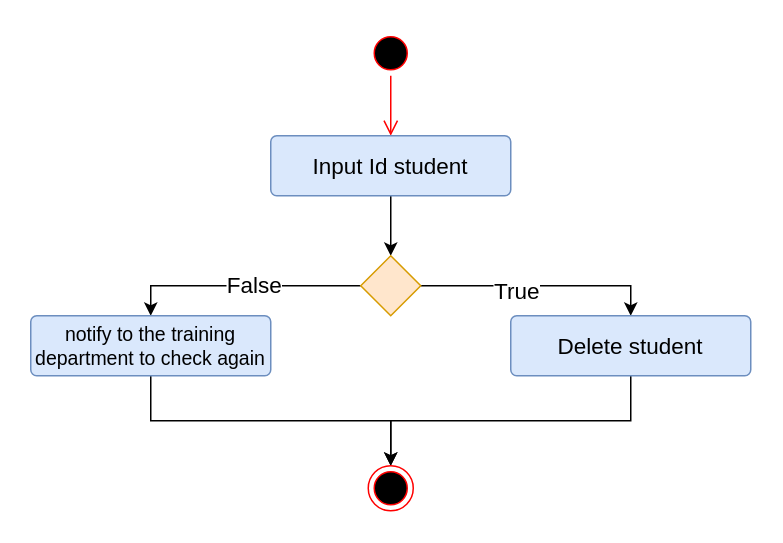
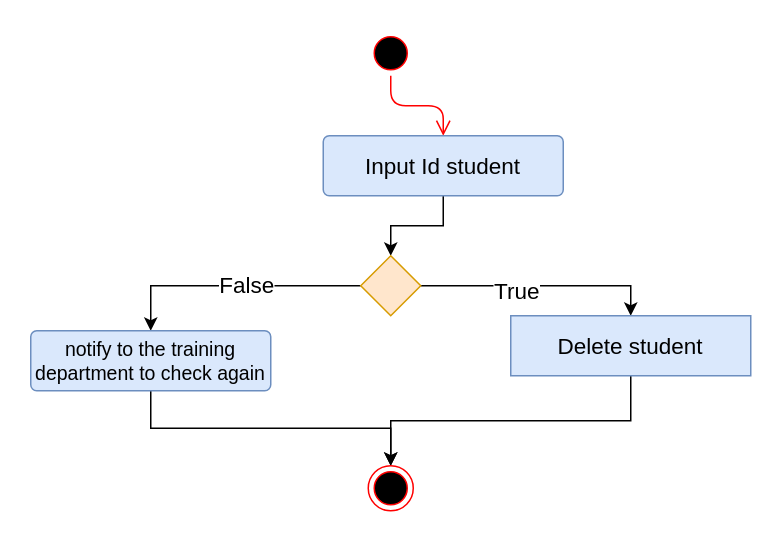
- <mxCell id="5" value="&lt;span style=&quot;font-size: 15px&quot;&gt;Input Id student&lt;/span&gt;" style="rounded=1;arcSize=10;whiteSpace=wrap;html=1;align=center;fillColor=#dae8fc;strokeColor=#6c8ebf;" vertex="1" parent="1"><mxGeometry x="180" y="90" width="160" height="40" as="geometry" /></mxCell>
+ <mxCell id="5" value="&lt;span style=&quot;font-size: 15px&quot;&gt;Input Id student&lt;/span&gt;" style="rounded=1;arcSize=10;whiteSpace=wrap;html=1;align=center;fillColor=#dae8fc;strokeColor=#6c8ebf;" vertex="1" parent="1"><mxGeometry x="215" y="90" width="160" height="40" as="geometry" /></mxCell>
- <mxCell id="14" value="&lt;font style=&quot;font-size: 13px&quot;&gt;notify to the training department to check again&lt;/font&gt;" style="rounded=1;arcSize=10;whiteSpace=wrap;html=1;align=center;fillColor=#dae8fc;strokeColor=#6c8ebf;" vertex="1" parent="1"><mxGeometry x="20" y="210" width="160" height="40" as="geometry" /></mxCell>
+ <mxCell id="14" value="&lt;font style=&quot;font-size: 13px&quot;&gt;notify to the training department to check again&lt;/font&gt;" style="rounded=1;arcSize=10;whiteSpace=wrap;html=1;align=center;fillColor=#dae8fc;strokeColor=#6c8ebf;" vertex="1" parent="1"><mxGeometry x="20" y="220" width="160" height="40" as="geometry" /></mxCell>
- <mxCell id="12" value="&lt;span style=&quot;font-size: 15px&quot;&gt;Delete student&lt;/span&gt;" style="rounded=1;arcSize=10;whiteSpace=wrap;html=1;align=center;fillColor=#dae8fc;strokeColor=#6c8ebf;" vertex="1" parent="1"><mxGeometry x="340" y="210" width="160" height="40" as="geometry" /></mxCell>
+ <mxCell id="12" value="&lt;span style=&quot;font-size: 15px&quot;&gt;Delete student&lt;/span&gt;" style="arcSize=10;whiteSpace=wrap;html=1;align=center;fillColor=#dae8fc;strokeColor=#6c8ebf;rounded=0;" vertex="1" parent="1"><mxGeometry x="340" y="210" width="160" height="40" as="geometry" /></mxCell>
